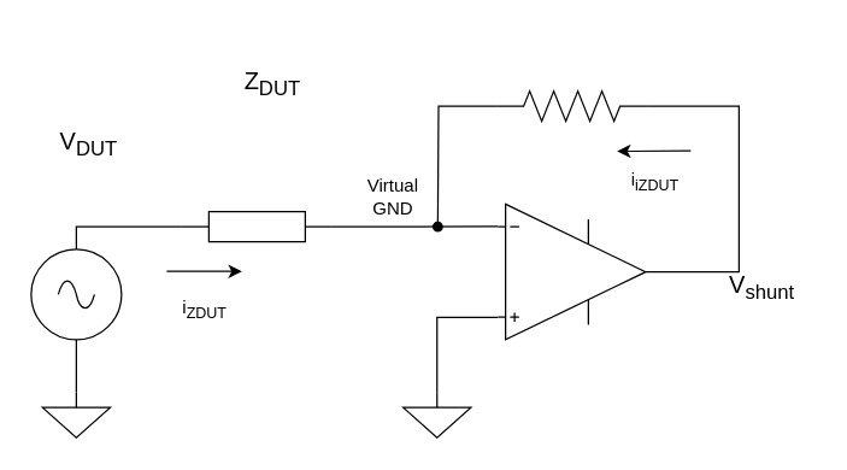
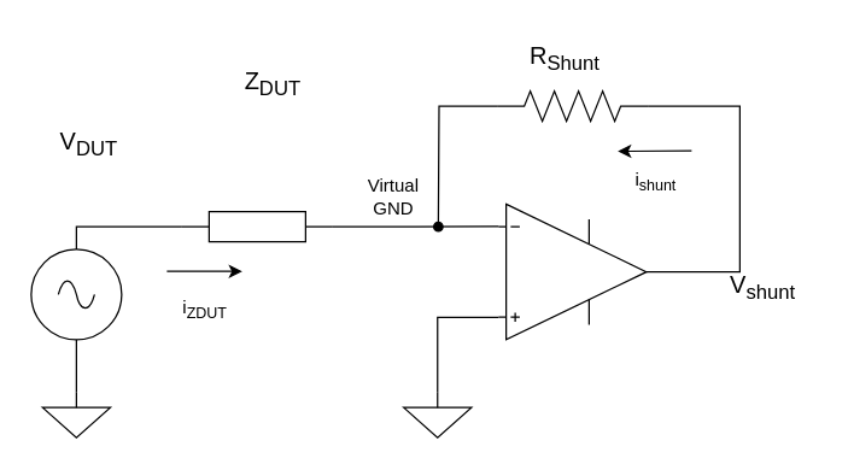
+ <mxCell id="14" value="&lt;div style=&quot;text-align: center;&quot;&gt;&lt;span style=&quot;background-color: initial; font-size: 16px; text-wrap: nowrap;&quot;&gt;R&lt;sub&gt;Shunt&lt;/sub&gt;&lt;/span&gt;&lt;/div&gt;" style="text;whiteSpace=wrap;html=1;" vertex="1" parent="1"><mxGeometry x="349" y="20" width="60" height="40" as="geometry" /></mxCell>
- <mxCell id="22" value="i&lt;sub&gt;iZDUT&lt;/sub&gt;" style="text;html=1;align=center;verticalAlign=middle;resizable=0;points=[];autosize=1;strokeColor=none;fillColor=none;" vertex="1" parent="1"><mxGeometry x="409" y="105" width="50" height="30" as="geometry" /></mxCell>
+ <mxCell id="22" value="i&lt;sub&gt;shunt&lt;/sub&gt;" style="text;html=1;align=center;verticalAlign=middle;resizable=0;points=[];autosize=1;strokeColor=none;fillColor=none;" vertex="1" parent="1"><mxGeometry x="409" y="105" width="50" height="30" as="geometry" /></mxCell>
